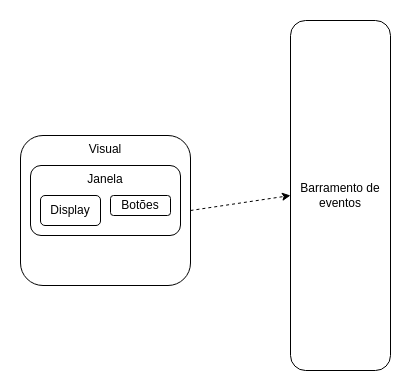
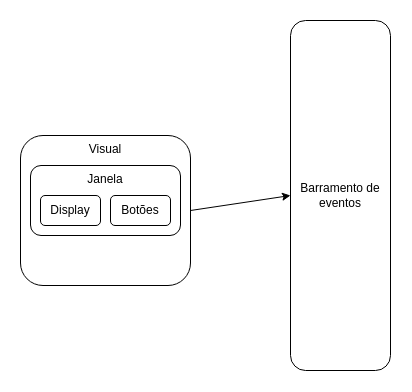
- <mxCell id="8" value="" style="endArrow=classic;html=1;exitX=1;exitY=0.5;exitDx=0;exitDy=0;entryX=0;entryY=0.5;entryDx=0;entryDy=0;dashed=1;" edge="1" parent="1" source="3" target="7"><mxGeometry width="50" height="50" relative="1" as="geometry"><mxPoint x="140" y="335" as="sourcePoint" /><mxPoint x="190" y="285" as="targetPoint" /></mxGeometry></mxCell>
+ <mxCell id="8" value="" style="endArrow=classic;html=1;exitX=1;exitY=0.5;exitDx=0;exitDy=0;entryX=0;entryY=0.5;entryDx=0;entryDy=0;" edge="1" parent="1" source="3" target="7"><mxGeometry width="50" height="50" relative="1" as="geometry"><mxPoint x="140" y="335" as="sourcePoint" /><mxPoint x="190" y="285" as="targetPoint" /></mxGeometry></mxCell>
- <mxCell id="6" value="Botões" style="rounded=1;whiteSpace=wrap;html=1;" vertex="1" parent="2"><mxGeometry x="90" y="60" width="60" height="20" as="geometry" /></mxCell>
+ <mxCell id="6" value="Botões" style="rounded=1;whiteSpace=wrap;html=1;" vertex="1" parent="2"><mxGeometry x="90" y="60" width="60" height="30" as="geometry" /></mxCell>
